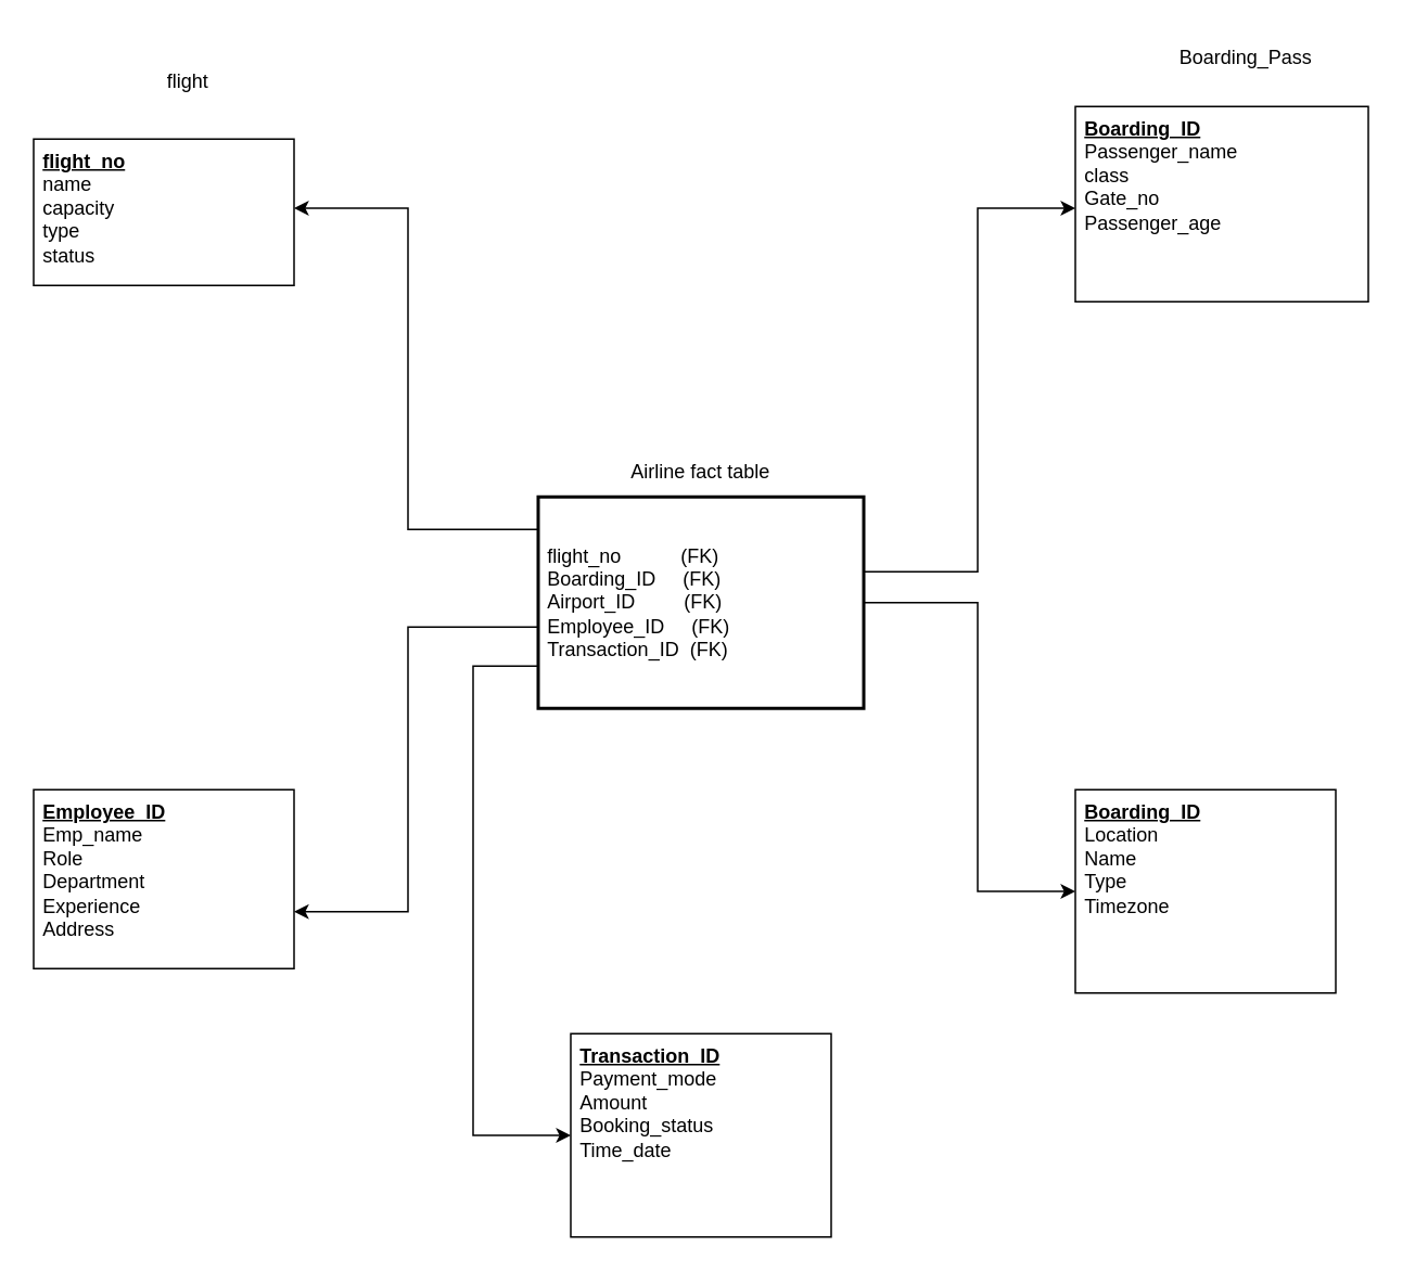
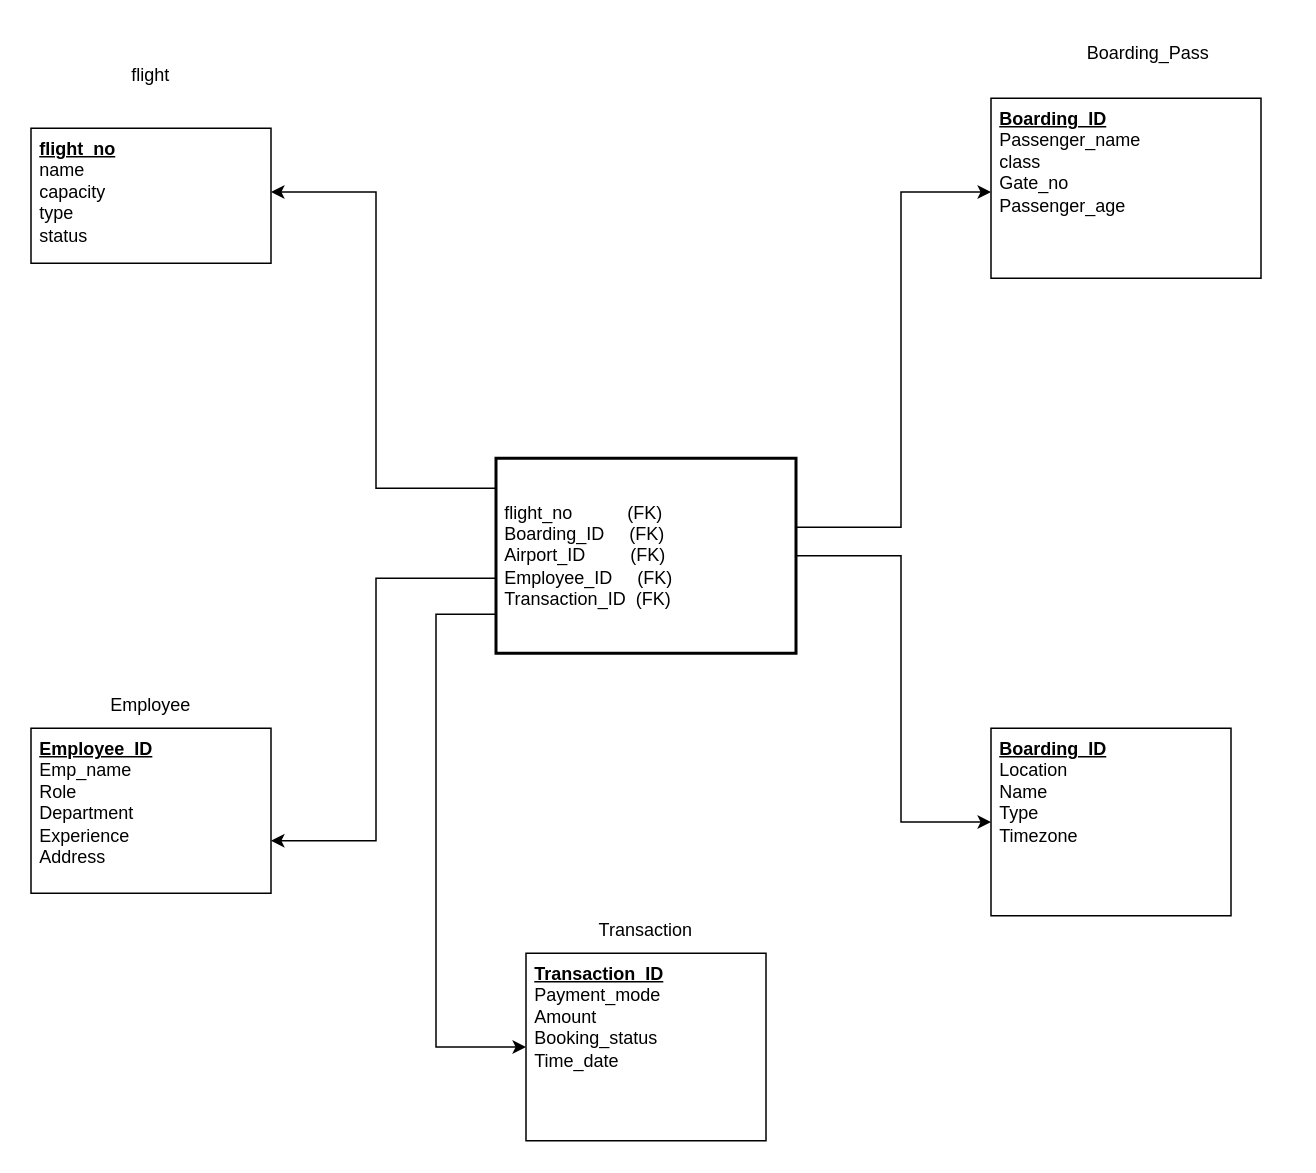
- <mxCell id="2" value="flight" style="text;html=1;strokeColor=none;fillColor=none;align=center;verticalAlign=middle;whiteSpace=wrap;rounded=0;" parent="1" vertex="1"><mxGeometry x="35" y="35" width="160" height="30" as="geometry" /></mxCell>
+ <mxCell id="2" value="flight" style="text;html=1;strokeColor=none;fillColor=none;align=center;verticalAlign=middle;whiteSpace=wrap;rounded=0;" parent="1" vertex="1"><mxGeometry x="20" y="35" width="160" height="30" as="geometry" /></mxCell>
- <mxCell id="11" value="Airline fact table" style="text;html=1;strokeColor=none;fillColor=none;align=center;verticalAlign=middle;whiteSpace=wrap;rounded=0;" parent="1" vertex="1"><mxGeometry x="330" y="275" width="200" height="30" as="geometry" /></mxCell>
+ <mxCell id="4" value="Employee" style="text;html=1;strokeColor=none;fillColor=none;align=center;verticalAlign=middle;whiteSpace=wrap;rounded=0;" parent="1" vertex="1"><mxGeometry x="20" y="455" width="160" height="30" as="geometry" /></mxCell>
+ <mxCell id="9" value="Transaction" style="text;html=1;strokeColor=none;fillColor=none;align=center;verticalAlign=middle;whiteSpace=wrap;rounded=0;" parent="1" vertex="1"><mxGeometry x="350" y="605" width="160" height="30" as="geometry" /></mxCell>
